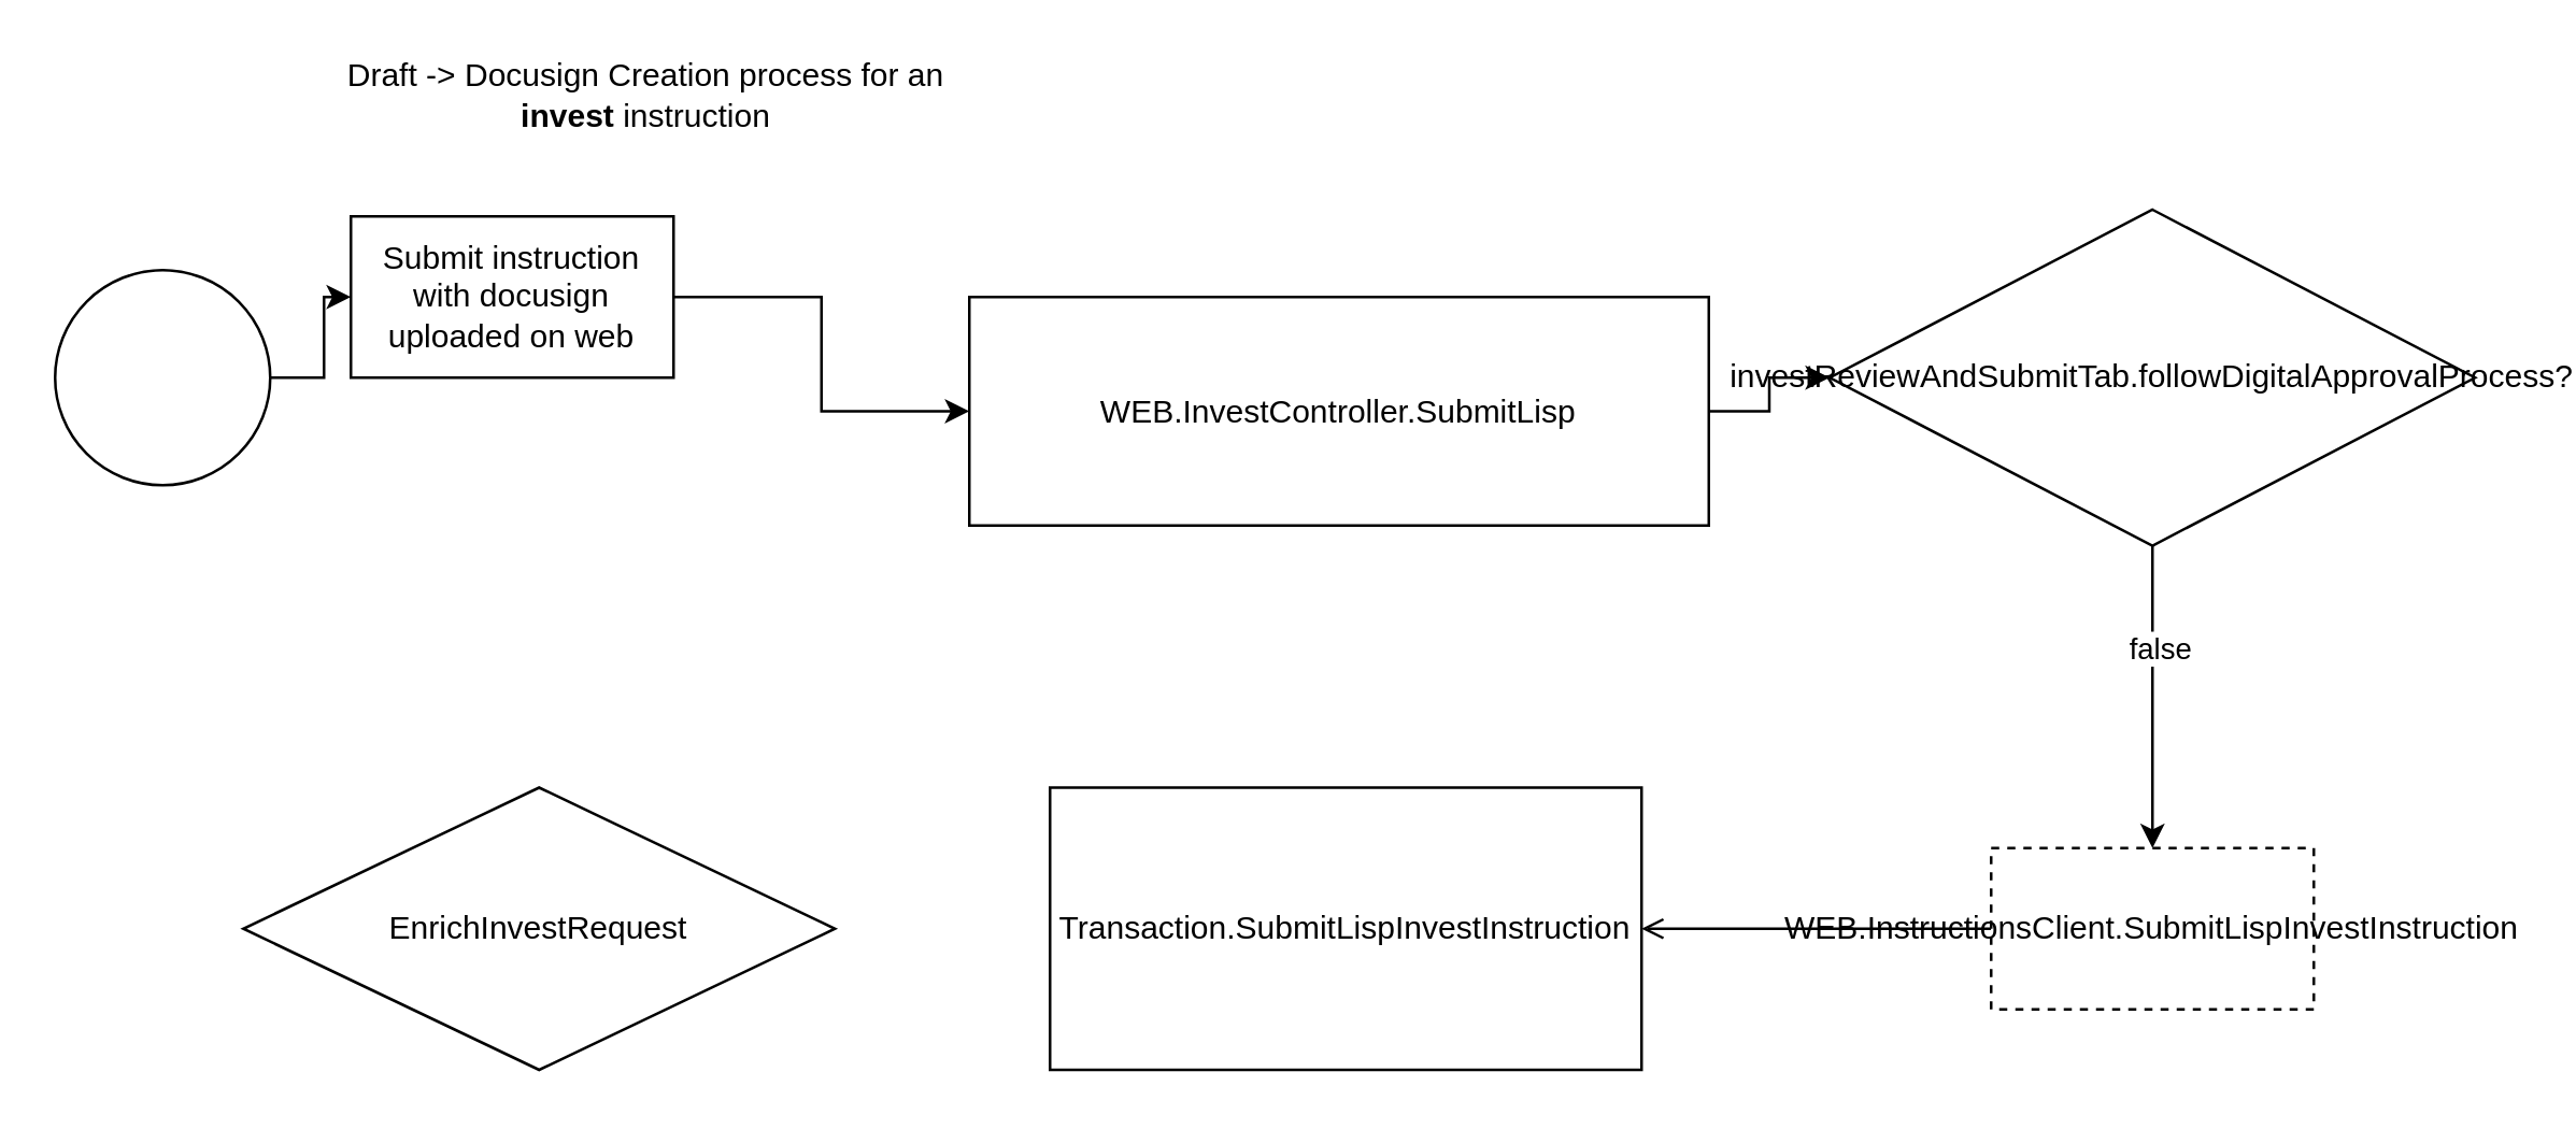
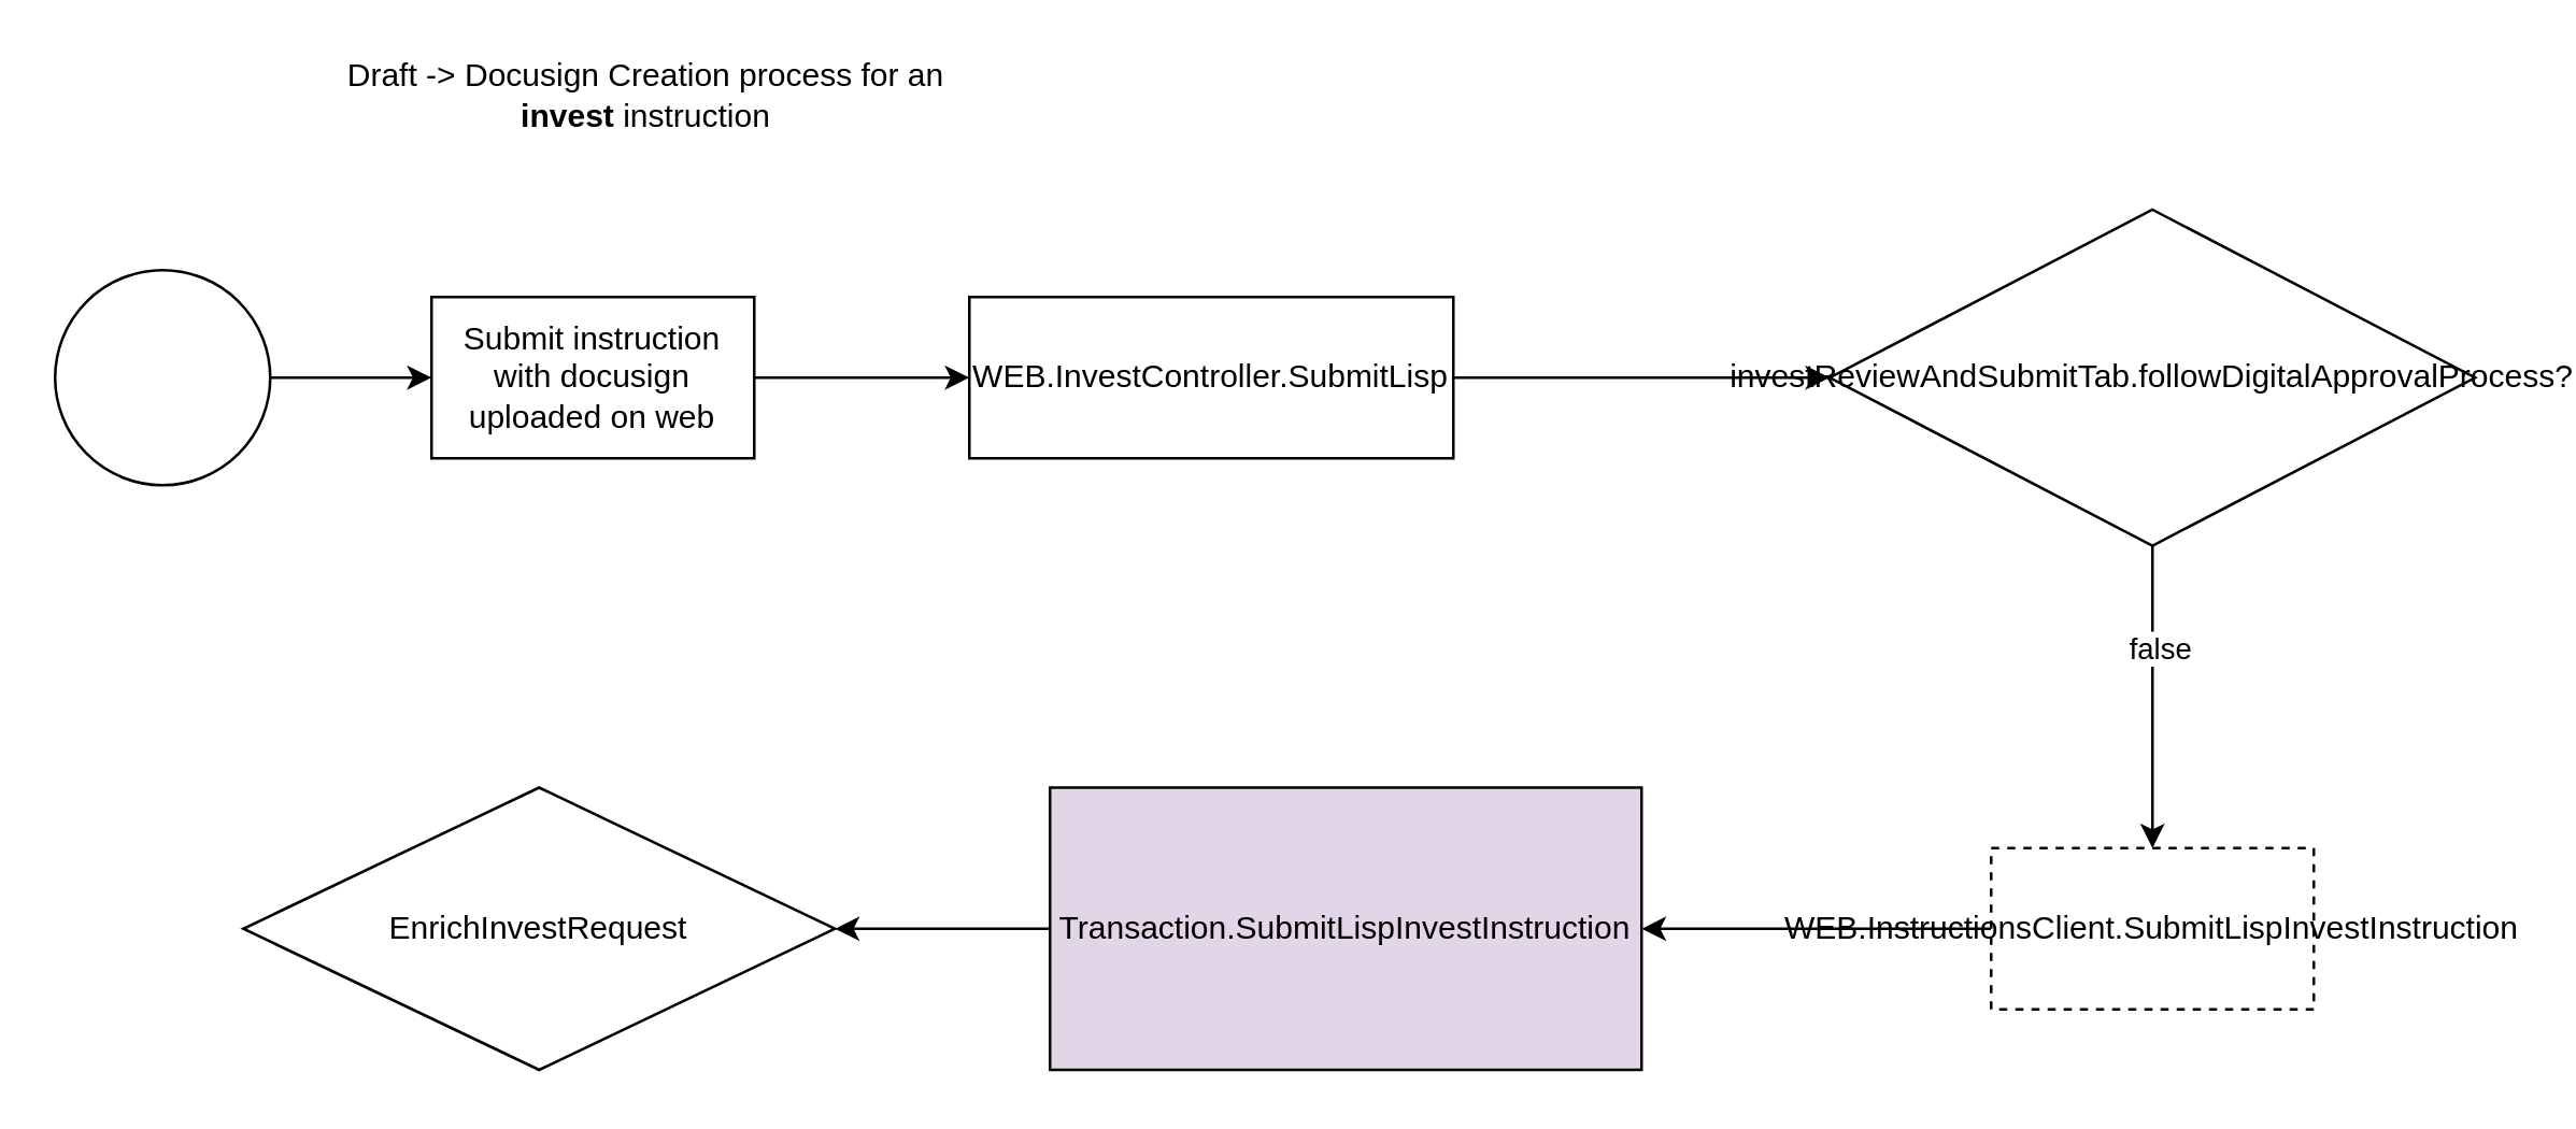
- <mxCell id="6" value="Submit instruction with docusign uploaded on web" style="whiteSpace=wrap;html=1;" vertex="1" parent="1"><mxGeometry x="130" y="80" width="120" height="60" as="geometry" /></mxCell>
+ <mxCell id="6" value="Submit instruction with docusign uploaded on web" style="whiteSpace=wrap;html=1;" vertex="1" parent="1"><mxGeometry x="160" y="110" width="120" height="60" as="geometry" /></mxCell>
- <mxCell id="8" value="WEB.InvestController.SubmitLisp" style="whiteSpace=wrap;html=1;" vertex="1" parent="1"><mxGeometry x="360" y="110" width="275" height="85" as="geometry" /></mxCell>
+ <mxCell id="8" value="WEB.InvestController.SubmitLisp" style="whiteSpace=wrap;html=1;" vertex="1" parent="1"><mxGeometry x="360" y="110" width="180" height="60" as="geometry" /></mxCell>
+ <mxCell id="14" value="" style="edgeStyle=orthogonalEdgeStyle;rounded=0;orthogonalLoop=1;jettySize=auto;html=1;" edge="1" parent="1" source="15" target="16"><mxGeometry relative="1" as="geometry" /></mxCell>
- <mxCell id="15" value="Transaction.SubmitLispInvestInstruction" style="whiteSpace=wrap;html=1;" vertex="1" parent="1"><mxGeometry x="390" y="292.5" width="220" height="105" as="geometry" /></mxCell>
+ <mxCell id="15" value="Transaction.SubmitLispInvestInstruction" style="whiteSpace=wrap;html=1;fillColor=#e1d5e7;" vertex="1" parent="1"><mxGeometry x="390" y="292.5" width="220" height="105" as="geometry" /></mxCell>
- <mxCell id="12" value="" style="edgeStyle=orthogonalEdgeStyle;rounded=0;orthogonalLoop=1;jettySize=auto;html=1;endArrow=open;" edge="1" parent="1" source="13" target="15"><mxGeometry relative="1" as="geometry" /></mxCell>
+ <mxCell id="12" value="" style="edgeStyle=orthogonalEdgeStyle;rounded=0;orthogonalLoop=1;jettySize=auto;html=1;" edge="1" parent="1" source="13" target="15"><mxGeometry relative="1" as="geometry" /></mxCell>
